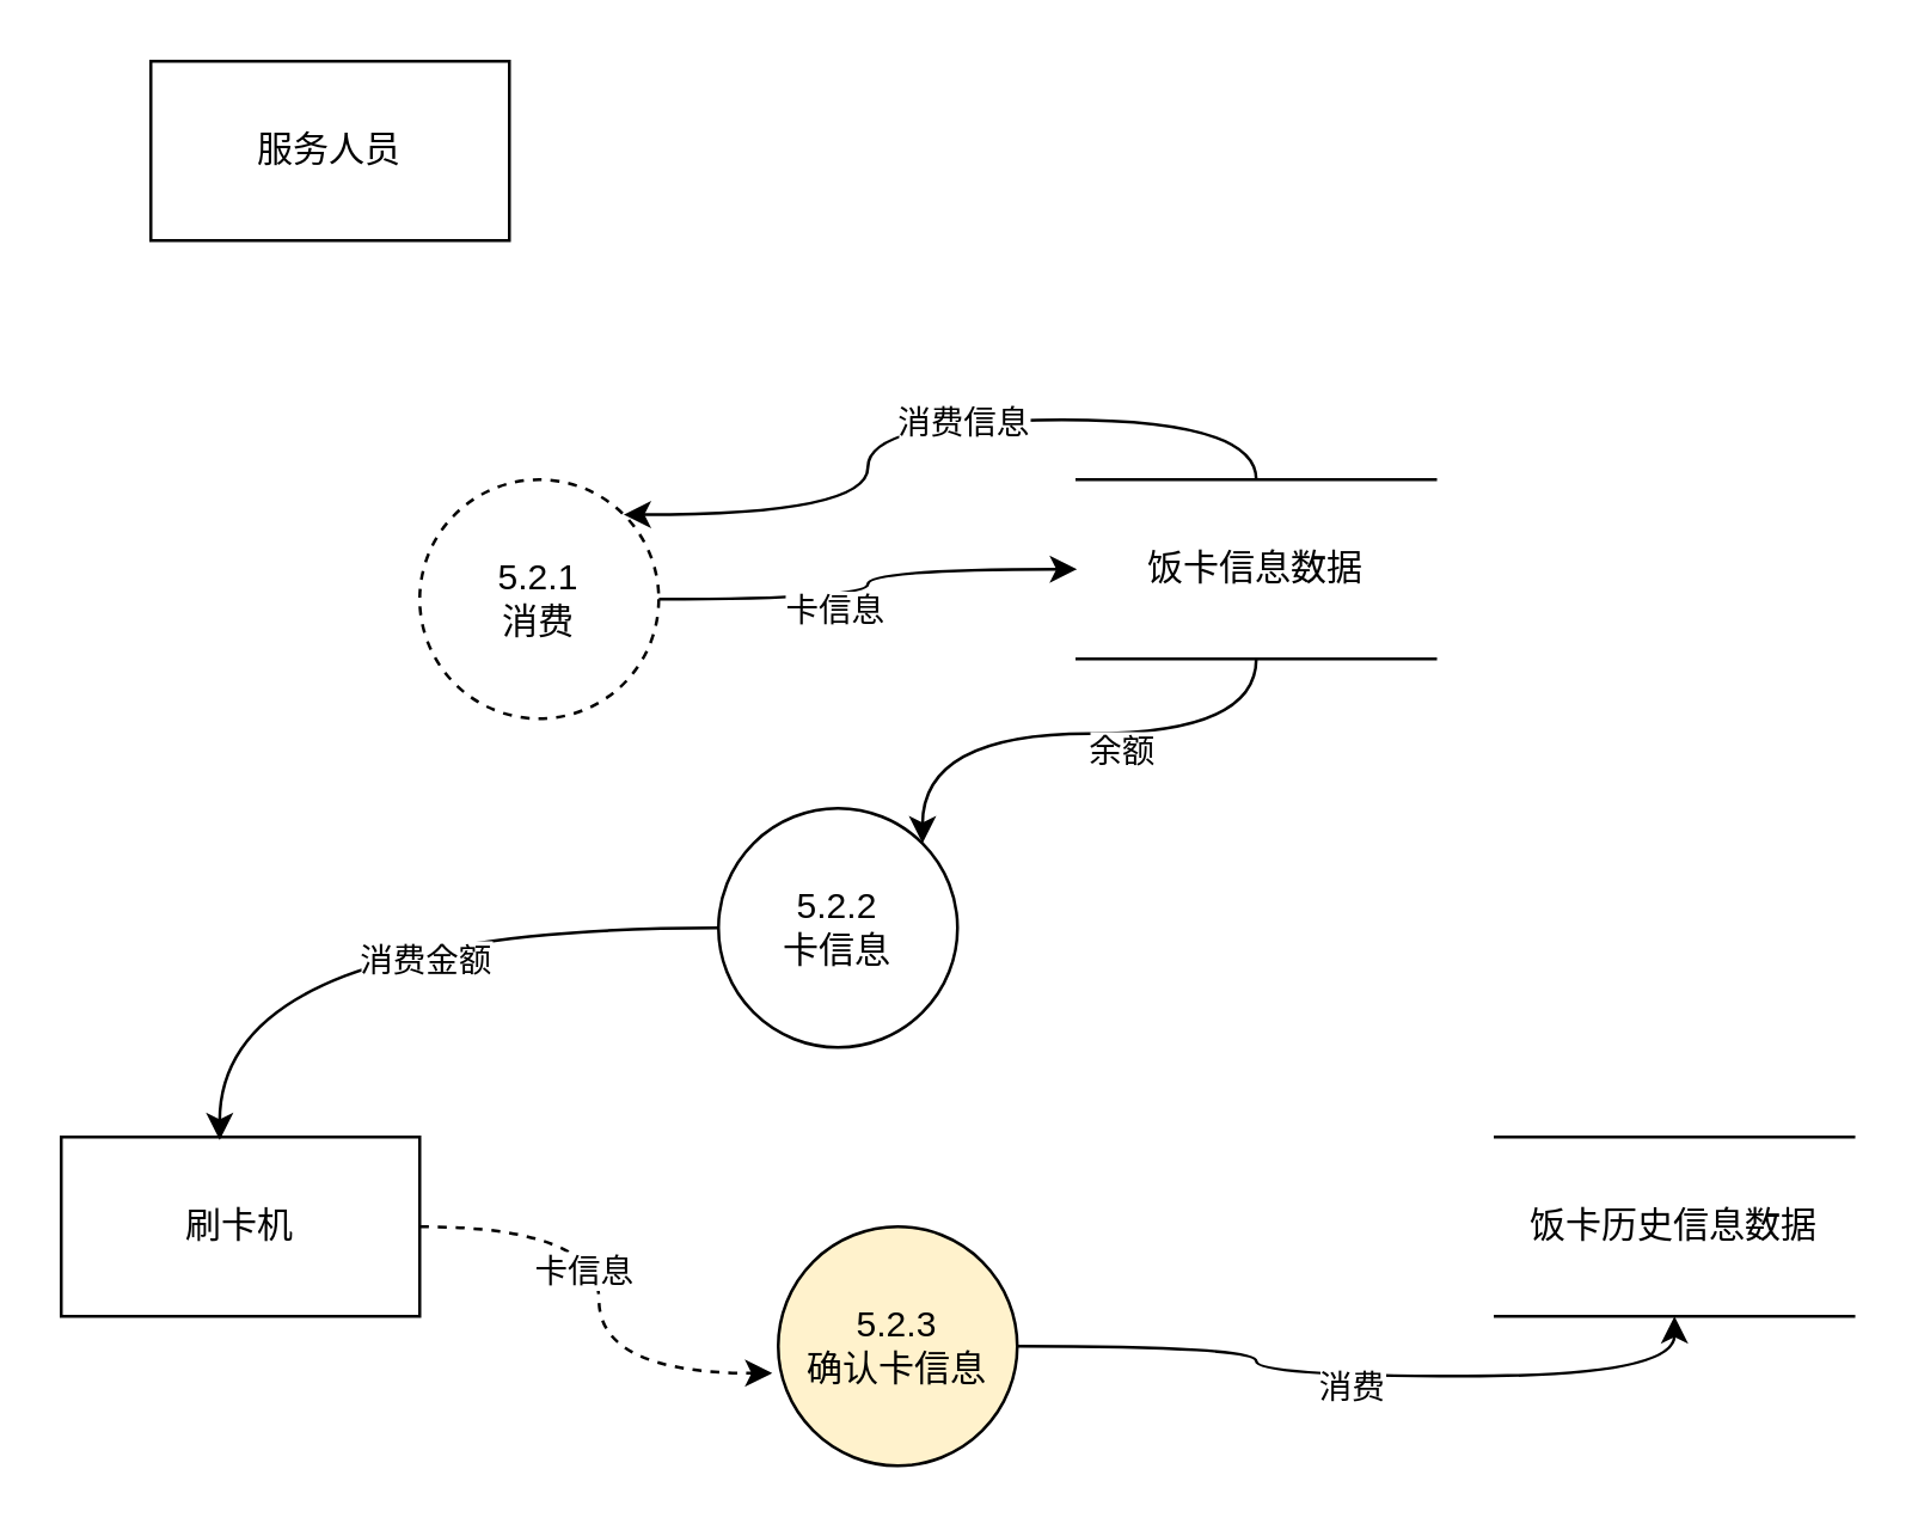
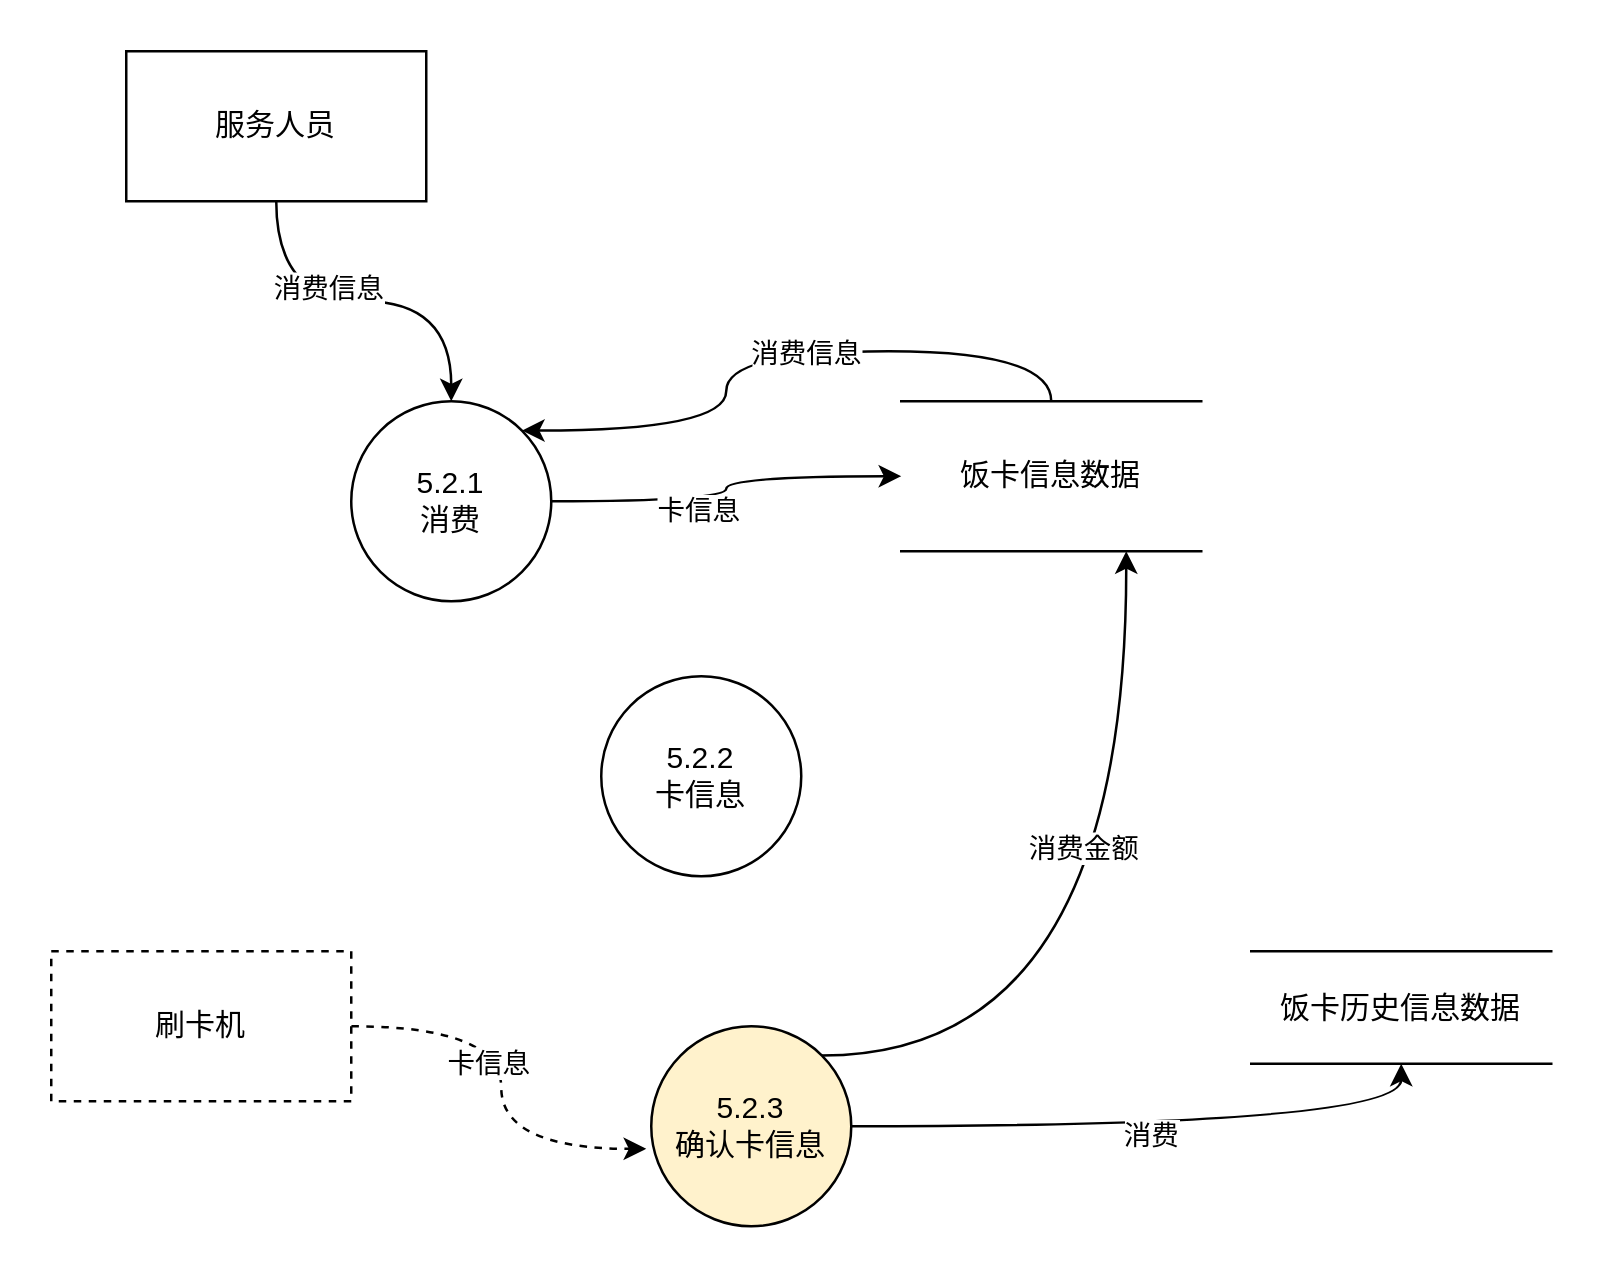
+ <mxCell id="2" style="edgeStyle=orthogonalEdgeStyle;curved=1;rounded=0;orthogonalLoop=1;jettySize=auto;html=1;exitX=0.5;exitY=1;exitDx=0;exitDy=0;" edge="1" parent="1" source="4" target="10"><mxGeometry relative="1" as="geometry" /></mxCell>
+ <mxCell id="3" value="消费信息" style="edgeLabel;html=1;align=center;verticalAlign=middle;resizable=0;points=[];" vertex="1" connectable="0" parent="2"><mxGeometry x="-0.2" y="6" relative="1" as="geometry"><mxPoint as="offset" /></mxGeometry></mxCell>
- <mxCell id="10" value="5.2.1&lt;br&gt;消费" style="ellipse;whiteSpace=wrap;html=1;aspect=fixed;dashed=1;" vertex="1" parent="1"><mxGeometry x="140" y="160" width="80" height="80" as="geometry" /></mxCell>
+ <mxCell id="10" value="5.2.1&lt;br&gt;消费" style="ellipse;whiteSpace=wrap;html=1;aspect=fixed;" vertex="1" parent="1"><mxGeometry x="140" y="160" width="80" height="80" as="geometry" /></mxCell>
- <mxCell id="19" style="edgeStyle=orthogonalEdgeStyle;curved=1;rounded=0;orthogonalLoop=1;jettySize=auto;html=1;exitX=0.5;exitY=1;exitDx=0;exitDy=0;entryX=1;entryY=0;entryDx=0;entryDy=0;" edge="1" parent="1" source="23" target="13"><mxGeometry relative="1" as="geometry" /></mxCell>
- <mxCell id="20" value="余额" style="edgeLabel;html=1;align=center;verticalAlign=middle;resizable=0;points=[];" vertex="1" connectable="0" parent="19"><mxGeometry x="-0.181" y="5" relative="1" as="geometry"><mxPoint as="offset" /></mxGeometry></mxCell>
- <mxCell id="11" style="edgeStyle=orthogonalEdgeStyle;curved=1;rounded=0;orthogonalLoop=1;jettySize=auto;html=1;exitX=0;exitY=0.5;exitDx=0;exitDy=0;entryX=0.442;entryY=0.017;entryDx=0;entryDy=0;entryPerimeter=0;" edge="1" parent="1" source="13" target="7"><mxGeometry relative="1" as="geometry" /></mxCell>
- <mxCell id="12" value="消费金额" style="edgeLabel;html=1;align=center;verticalAlign=middle;resizable=0;points=[];" vertex="1" connectable="0" parent="11"><mxGeometry x="-0.168" y="10" relative="1" as="geometry"><mxPoint as="offset" /></mxGeometry></mxCell>
+ <mxCell id="16" style="edgeStyle=orthogonalEdgeStyle;curved=1;rounded=0;orthogonalLoop=1;jettySize=auto;html=1;exitX=1;exitY=0;exitDx=0;exitDy=0;entryX=0.75;entryY=1;entryDx=0;entryDy=0;" edge="1" parent="1" source="18" target="23"><mxGeometry relative="1" as="geometry" /></mxCell>
+ <mxCell id="17" value="消费金额" style="edgeLabel;html=1;align=center;verticalAlign=middle;resizable=0;points=[];" vertex="1" connectable="0" parent="16"><mxGeometry x="0.27" y="18" relative="1" as="geometry"><mxPoint as="offset" /></mxGeometry></mxCell>
- <mxCell id="7" value="刷卡机" style="rounded=0;whiteSpace=wrap;html=1;" vertex="1" parent="1"><mxGeometry x="20" y="380" width="120" height="60" as="geometry" /></mxCell>
+ <mxCell id="7" value="刷卡机" style="rounded=0;whiteSpace=wrap;html=1;dashed=1;" vertex="1" parent="1"><mxGeometry x="20" y="380" width="120" height="60" as="geometry" /></mxCell>
- <mxCell id="24" value="饭卡历史信息数据" style="shape=partialRectangle;whiteSpace=wrap;html=1;left=0;right=0;fillColor=none;" vertex="1" parent="1"><mxGeometry x="500" y="380" width="120" height="60" as="geometry" /></mxCell>
+ <mxCell id="24" value="饭卡历史信息数据" style="shape=partialRectangle;whiteSpace=wrap;html=1;left=0;right=0;fillColor=none;" vertex="1" parent="1"><mxGeometry x="500" y="380" width="120" height="45" as="geometry" /></mxCell>
